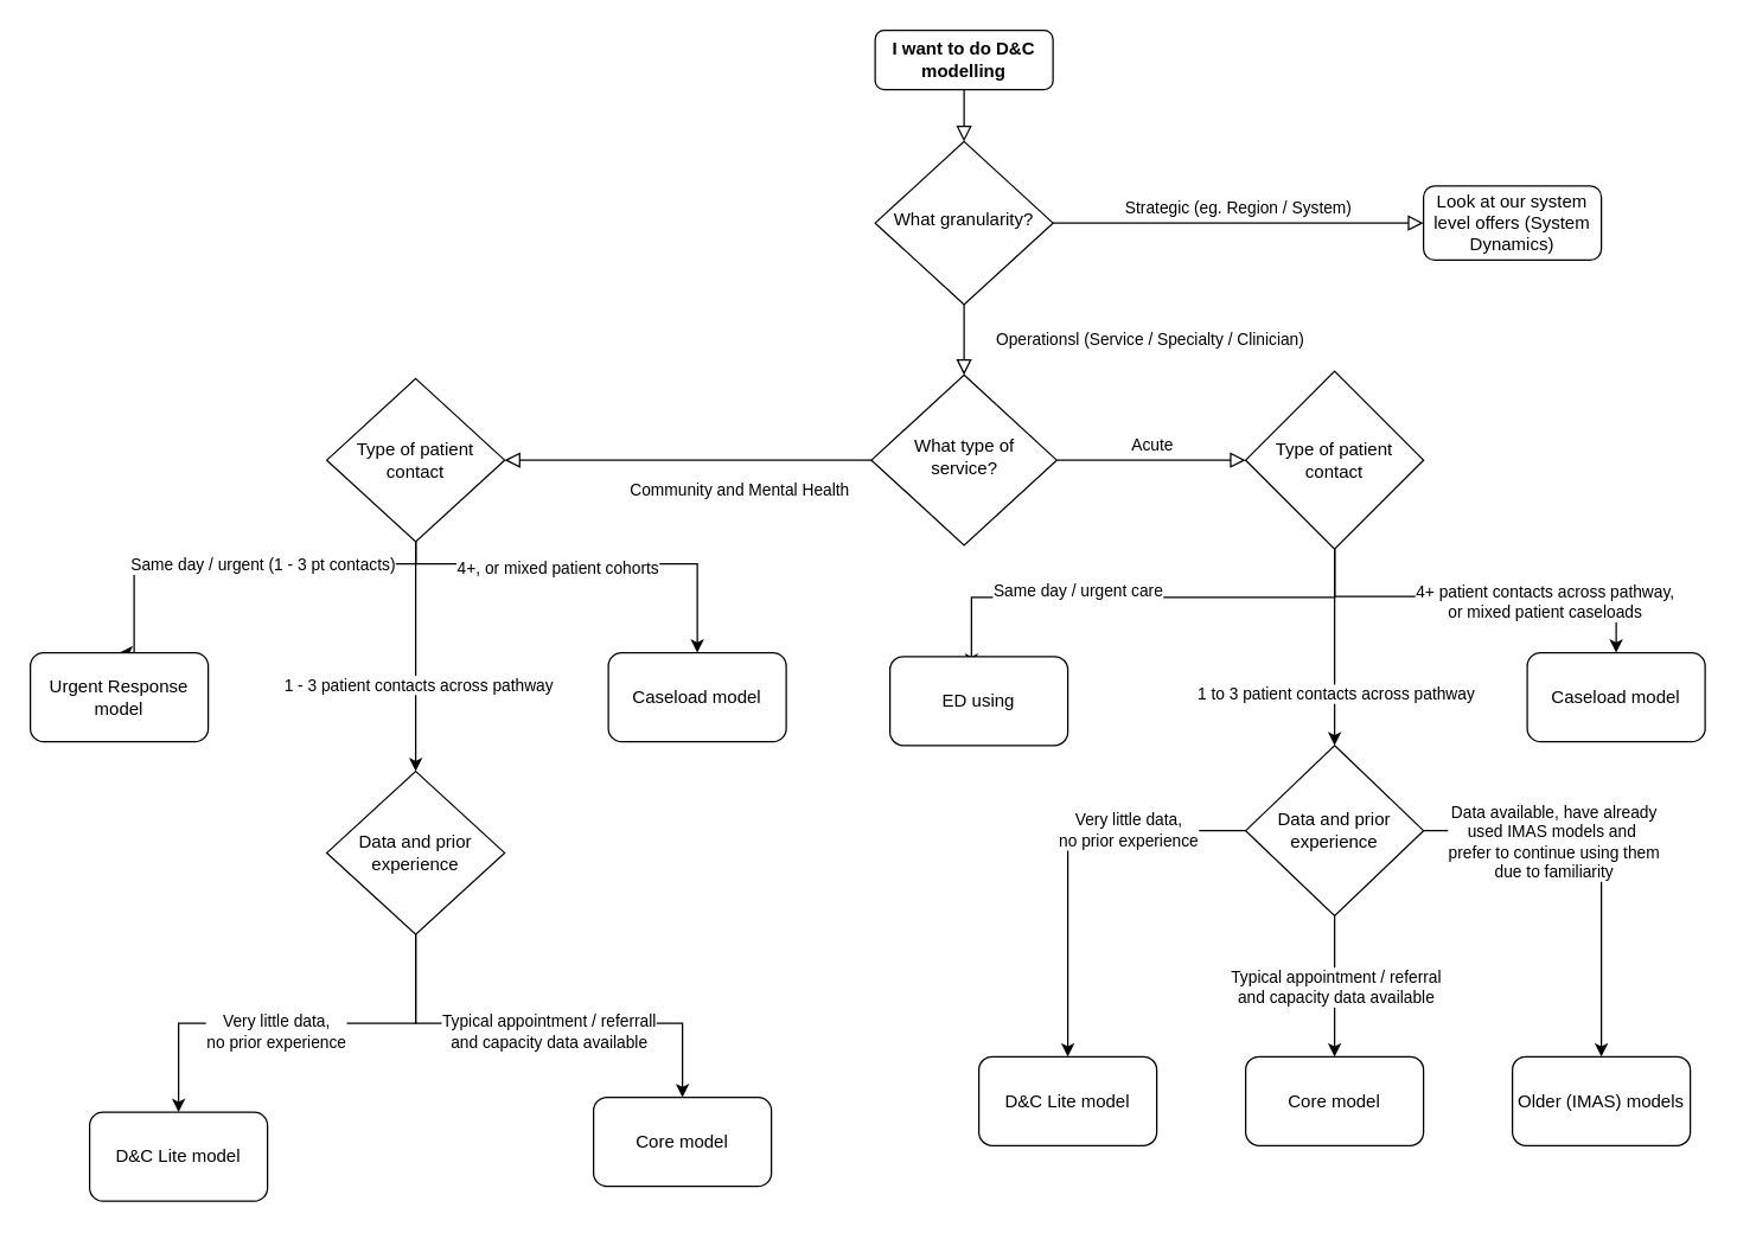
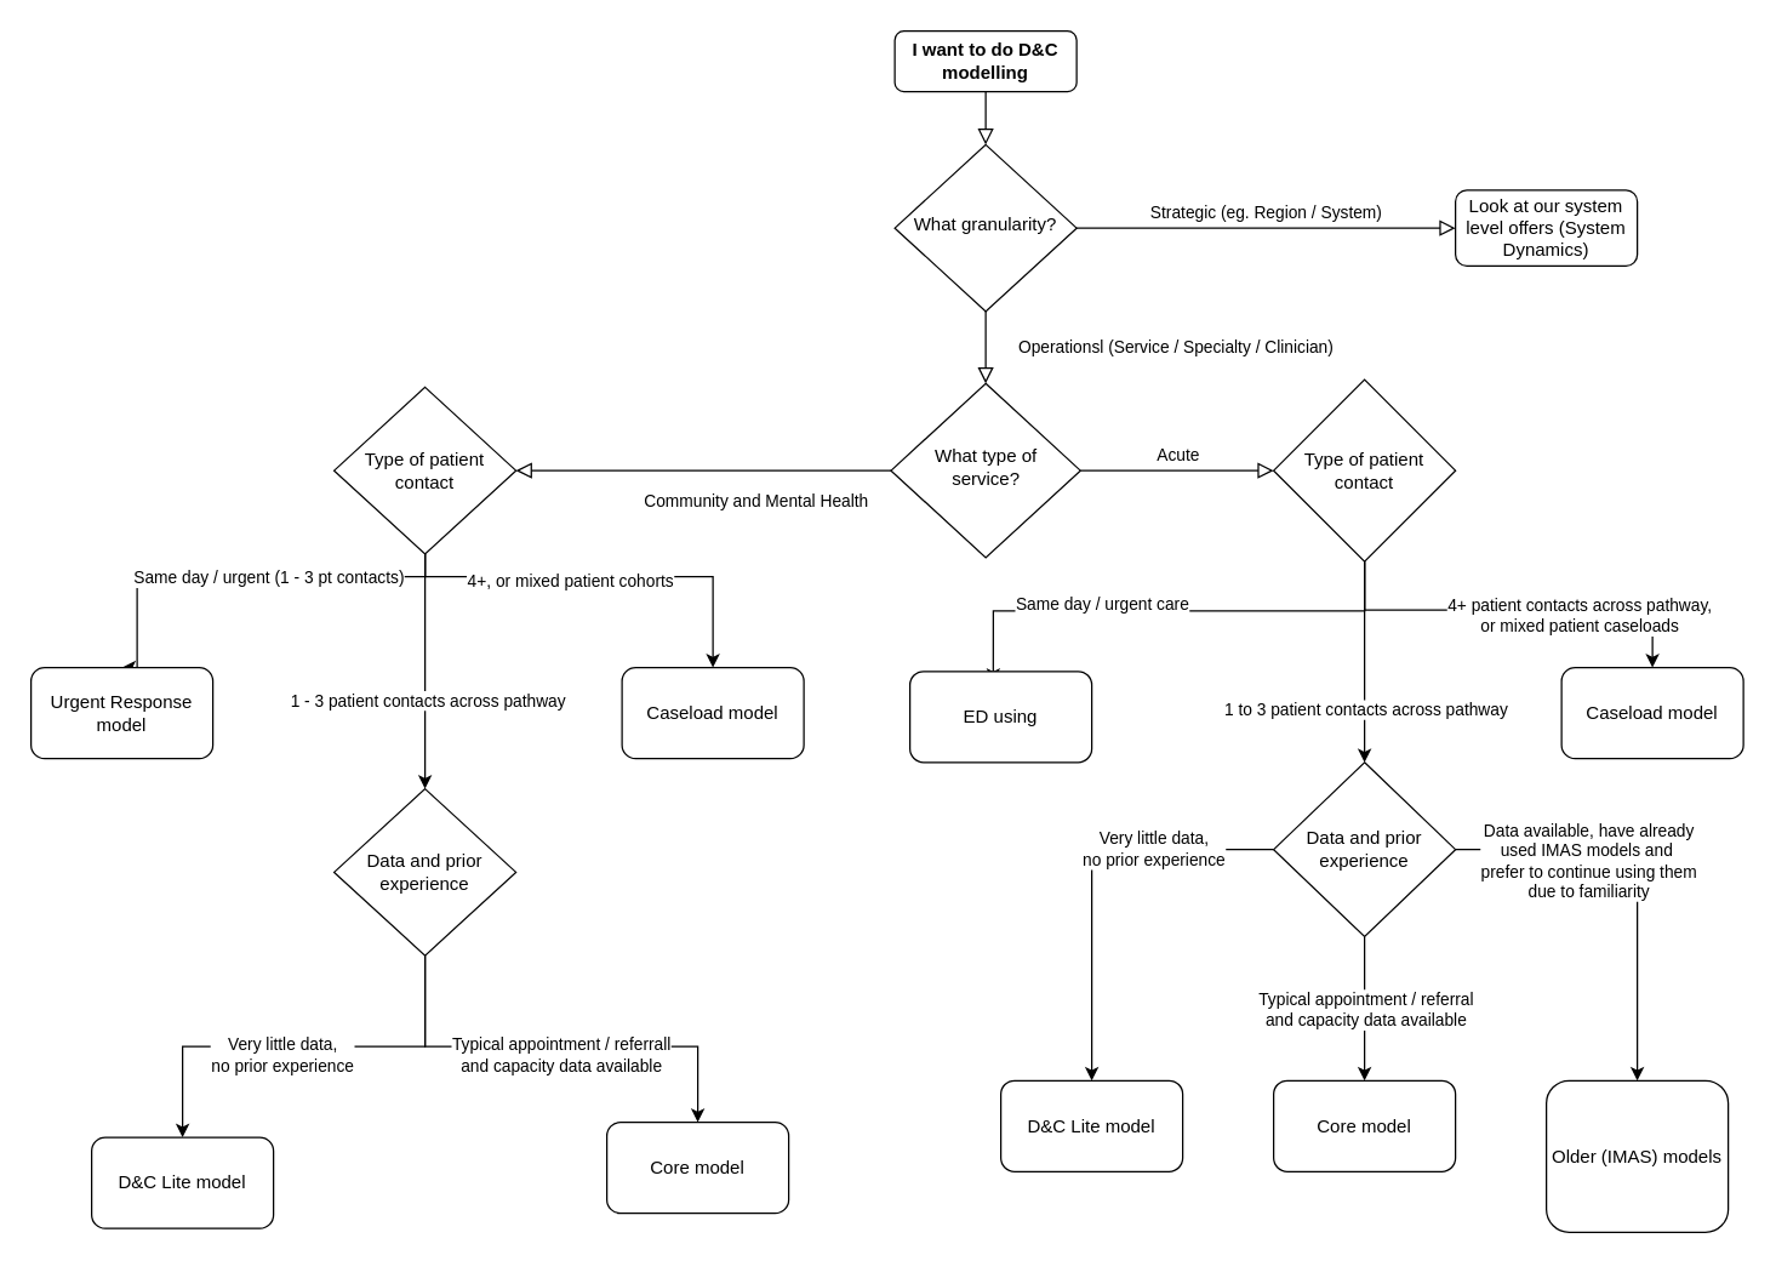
- <mxCell id="28" value="Older (IMAS) models" style="rounded=1;whiteSpace=wrap;html=1;" parent="1" vertex="1"><mxGeometry x="1020" y="712.5" width="120" height="60" as="geometry" /></mxCell>
+ <mxCell id="28" value="Older (IMAS) models" style="rounded=1;whiteSpace=wrap;html=1;" parent="1" vertex="1"><mxGeometry x="1020" y="712.5" width="120" height="100" as="geometry" /></mxCell>
